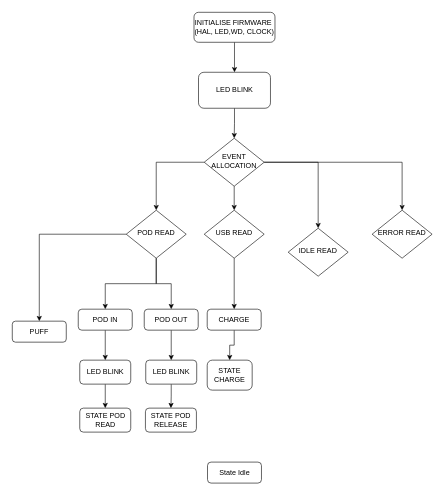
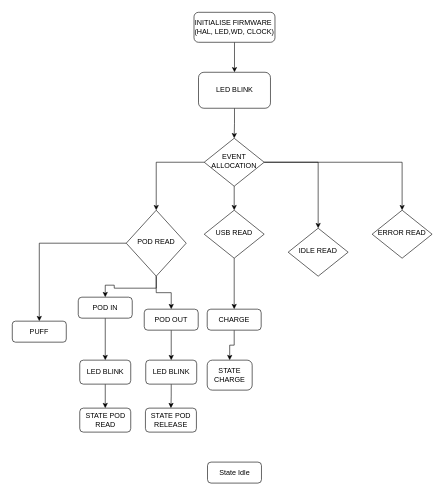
- <mxCell id="12" value="POD READ" style="rhombus;whiteSpace=wrap;html=1;shadow=0;fontFamily=Helvetica;fontSize=12;align=center;strokeWidth=1;spacing=6;spacingTop=-4;" parent="1" vertex="1"><mxGeometry x="210" y="350" width="100" height="80" as="geometry" /></mxCell>
+ <mxCell id="12" value="POD READ" style="rhombus;whiteSpace=wrap;html=1;shadow=0;fontFamily=Helvetica;fontSize=12;align=center;strokeWidth=1;spacing=6;spacingTop=-4;" parent="1" vertex="1"><mxGeometry x="210" y="350" width="100" height="110" as="geometry" /></mxCell>
- <mxCell id="21" value="POD IN" style="rounded=1;whiteSpace=wrap;html=1;arcSize=17;" vertex="1" parent="1"><mxGeometry x="130" y="515" width="90" height="35" as="geometry" /></mxCell>
+ <mxCell id="21" value="POD IN" style="rounded=1;whiteSpace=wrap;html=1;arcSize=17;" vertex="1" parent="1"><mxGeometry x="130" y="495" width="90" height="35" as="geometry" /></mxCell>
